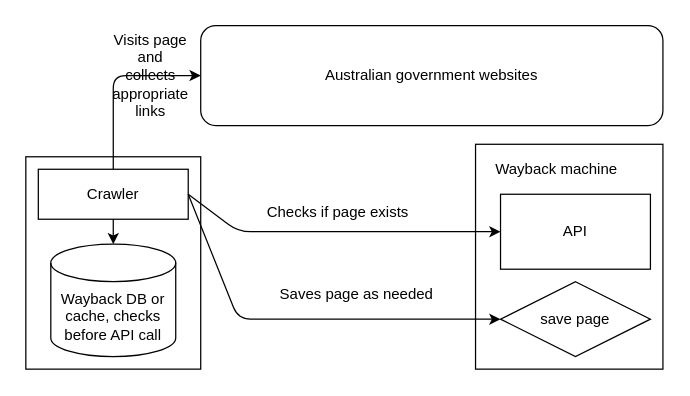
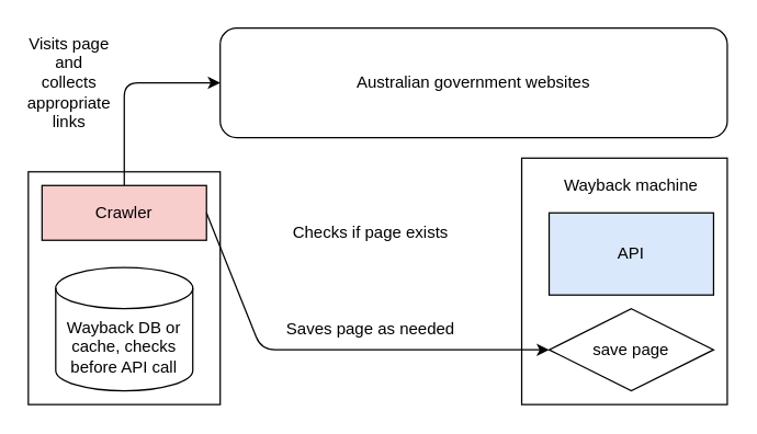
- <mxCell id="10" value="Visits page and collects appropriate links" style="text;html=1;strokeColor=none;fillColor=none;align=center;verticalAlign=middle;whiteSpace=wrap;rounded=0;" vertex="1" parent="1"><mxGeometry x="100" y="25" width="40" height="70" as="geometry" /></mxCell>
+ <mxCell id="10" value="Visits page and collects appropriate links" style="text;html=1;strokeColor=none;fillColor=none;align=center;verticalAlign=middle;whiteSpace=wrap;rounded=0;" vertex="1" parent="1"><mxGeometry x="30" y="25" width="40" height="70" as="geometry" /></mxCell>
- <mxCell id="7" value="Wayback machine" style="text;html=1;strokeColor=none;fillColor=none;align=center;verticalAlign=middle;whiteSpace=wrap;rounded=0;" vertex="1" parent="1"><mxGeometry x="395" y="125" width="100" height="20" as="geometry" /></mxCell>
+ <mxCell id="7" value="Wayback machine" style="text;html=1;strokeColor=none;fillColor=none;align=center;verticalAlign=middle;whiteSpace=wrap;rounded=0;" vertex="1" parent="1"><mxGeometry x="410" y="125" width="100" height="20" as="geometry" /></mxCell>
- <mxCell id="3" value="Crawler" style="rounded=0;whiteSpace=wrap;html=1;" vertex="1" parent="1"><mxGeometry x="30" y="135" width="120" height="40" as="geometry" /></mxCell>
+ <mxCell id="3" value="Crawler" style="rounded=0;whiteSpace=wrap;html=1;fillColor=#f8cecc;" vertex="1" parent="1"><mxGeometry x="30" y="135" width="120" height="40" as="geometry" /></mxCell>
- <mxCell id="16" value="" style="endArrow=classic;html=1;exitX=0.5;exitY=1;exitDx=0;exitDy=0;entryX=0.5;entryY=0;entryDx=0;entryDy=0;entryPerimeter=0;" edge="1" parent="1" source="3" target="15"><mxGeometry width="50" height="50" relative="1" as="geometry"><mxPoint x="310" y="125" as="sourcePoint" /><mxPoint x="360" y="75" as="targetPoint" /></mxGeometry></mxCell>
- <mxCell id="11" value="" style="endArrow=classic;html=1;exitX=1;exitY=0.5;exitDx=0;exitDy=0;entryX=0;entryY=0.5;entryDx=0;entryDy=0;" edge="1" parent="1" source="3" target="6"><mxGeometry width="50" height="50" relative="1" as="geometry"><mxPoint x="310" y="105" as="sourcePoint" /><mxPoint x="360" y="55" as="targetPoint" /><Array as="points"><mxPoint x="190" y="185" /></Array></mxGeometry></mxCell>
- <mxCell id="6" value="API" style="rounded=0;whiteSpace=wrap;html=1;" vertex="1" parent="1"><mxGeometry x="400" y="155" width="120" height="60" as="geometry" /></mxCell>
+ <mxCell id="6" value="API" style="rounded=0;whiteSpace=wrap;html=1;fillColor=#dae8fc;" vertex="1" parent="1"><mxGeometry x="400" y="155" width="120" height="60" as="geometry" /></mxCell>
- <mxCell id="14" value="Saves page as needed" style="text;html=1;strokeColor=none;fillColor=none;align=center;verticalAlign=middle;whiteSpace=wrap;rounded=0;" vertex="1" parent="1"><mxGeometry x="205" y="225" width="160" height="20" as="geometry" /></mxCell>
+ <mxCell id="14" value="Saves page as needed" style="text;html=1;strokeColor=none;fillColor=none;align=center;verticalAlign=middle;whiteSpace=wrap;rounded=0;" vertex="1" parent="1"><mxGeometry x="190" y="230" width="160" height="20" as="geometry" /></mxCell>
